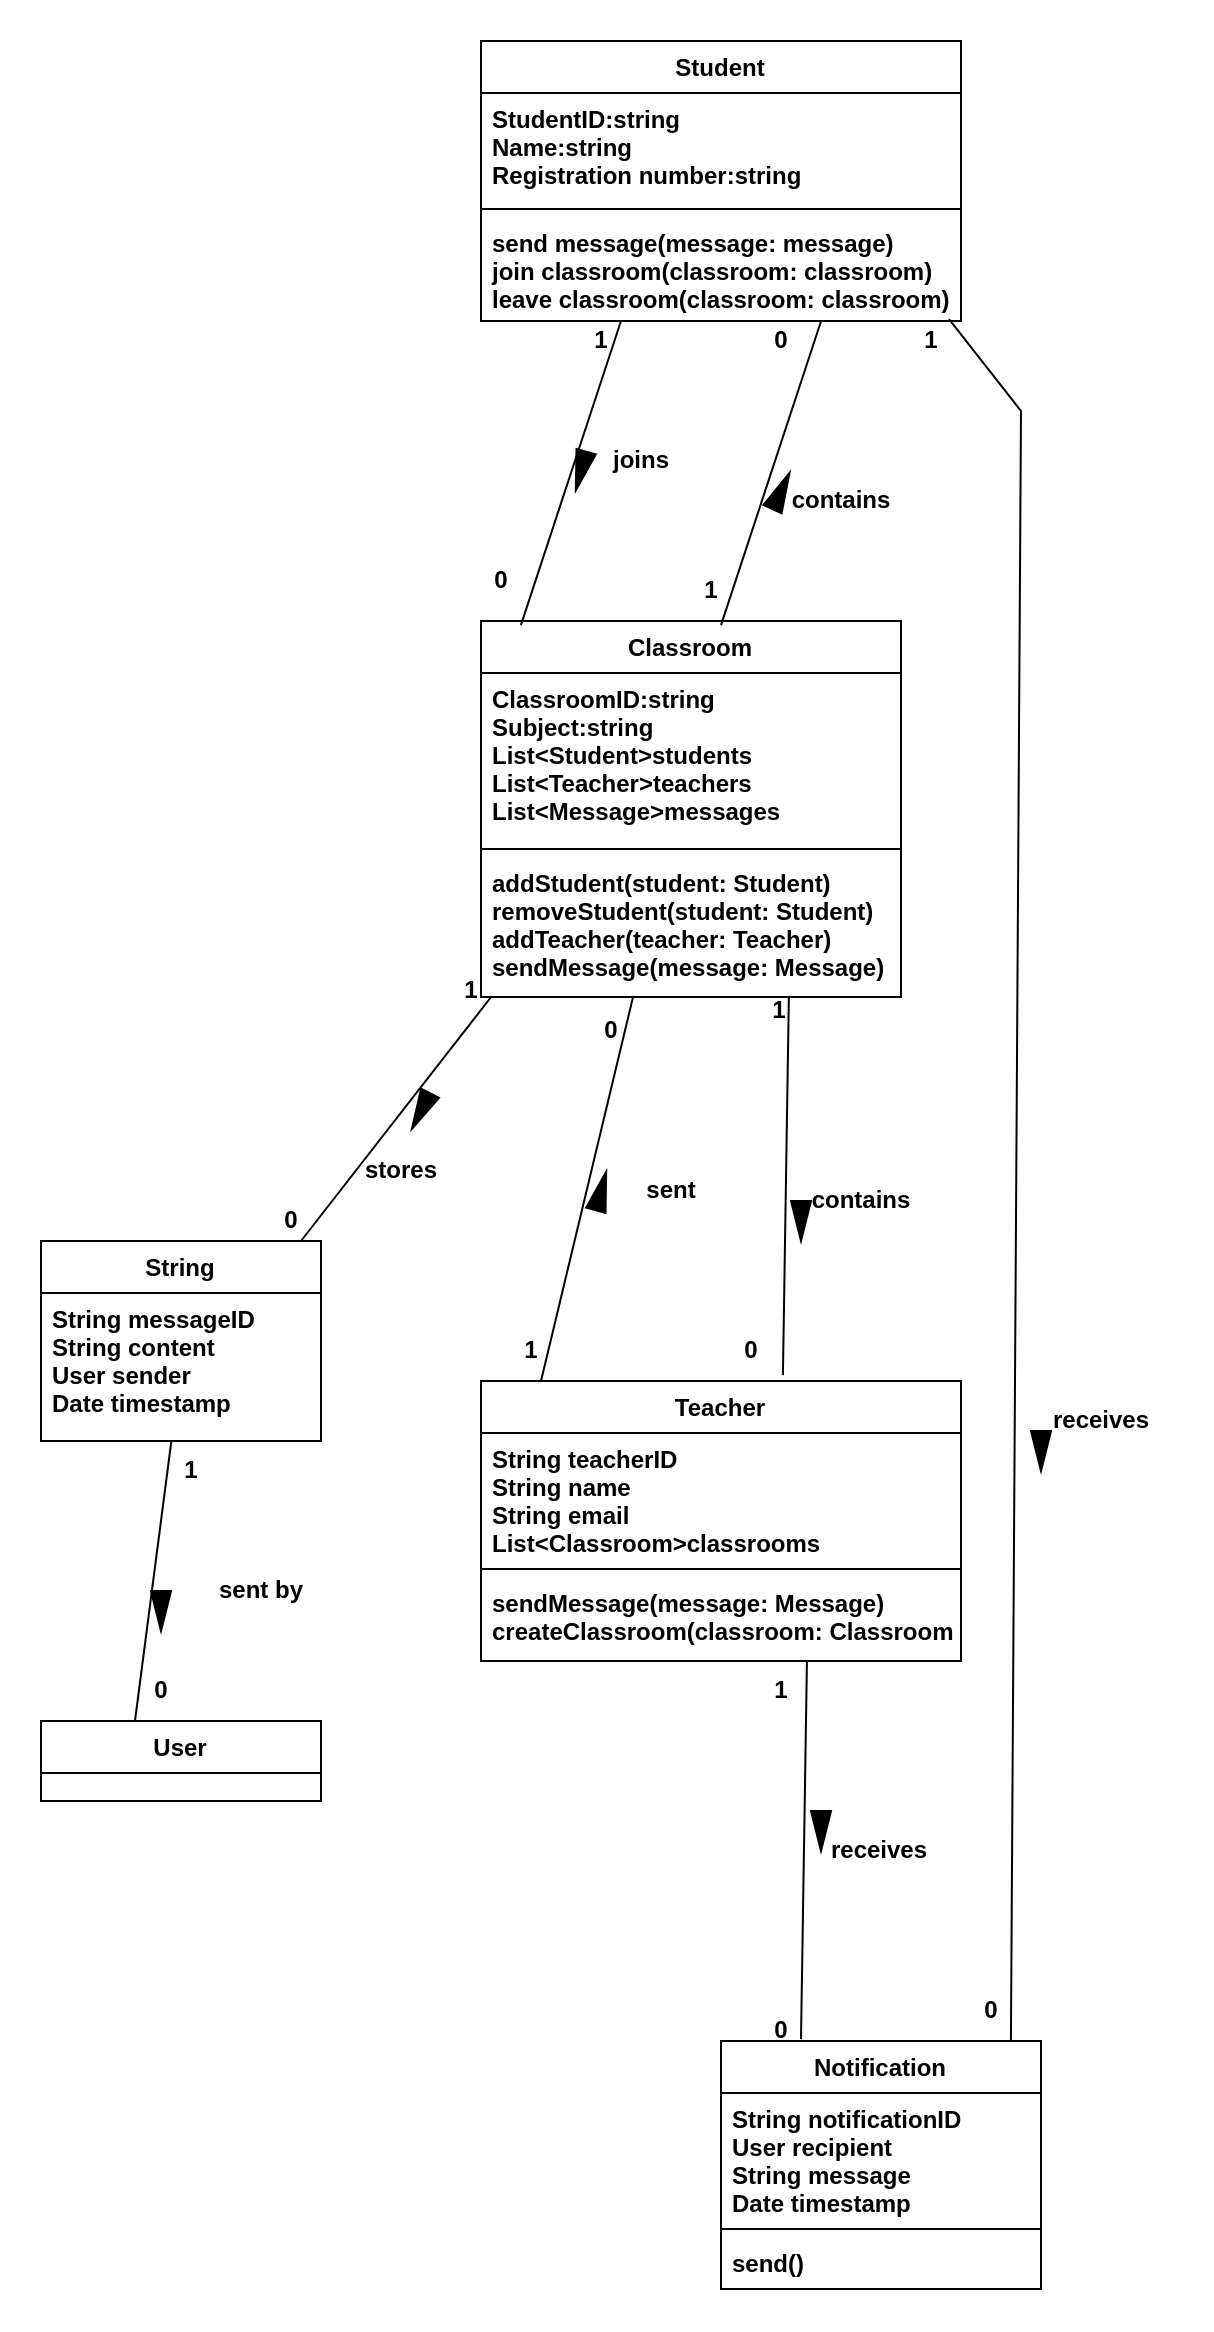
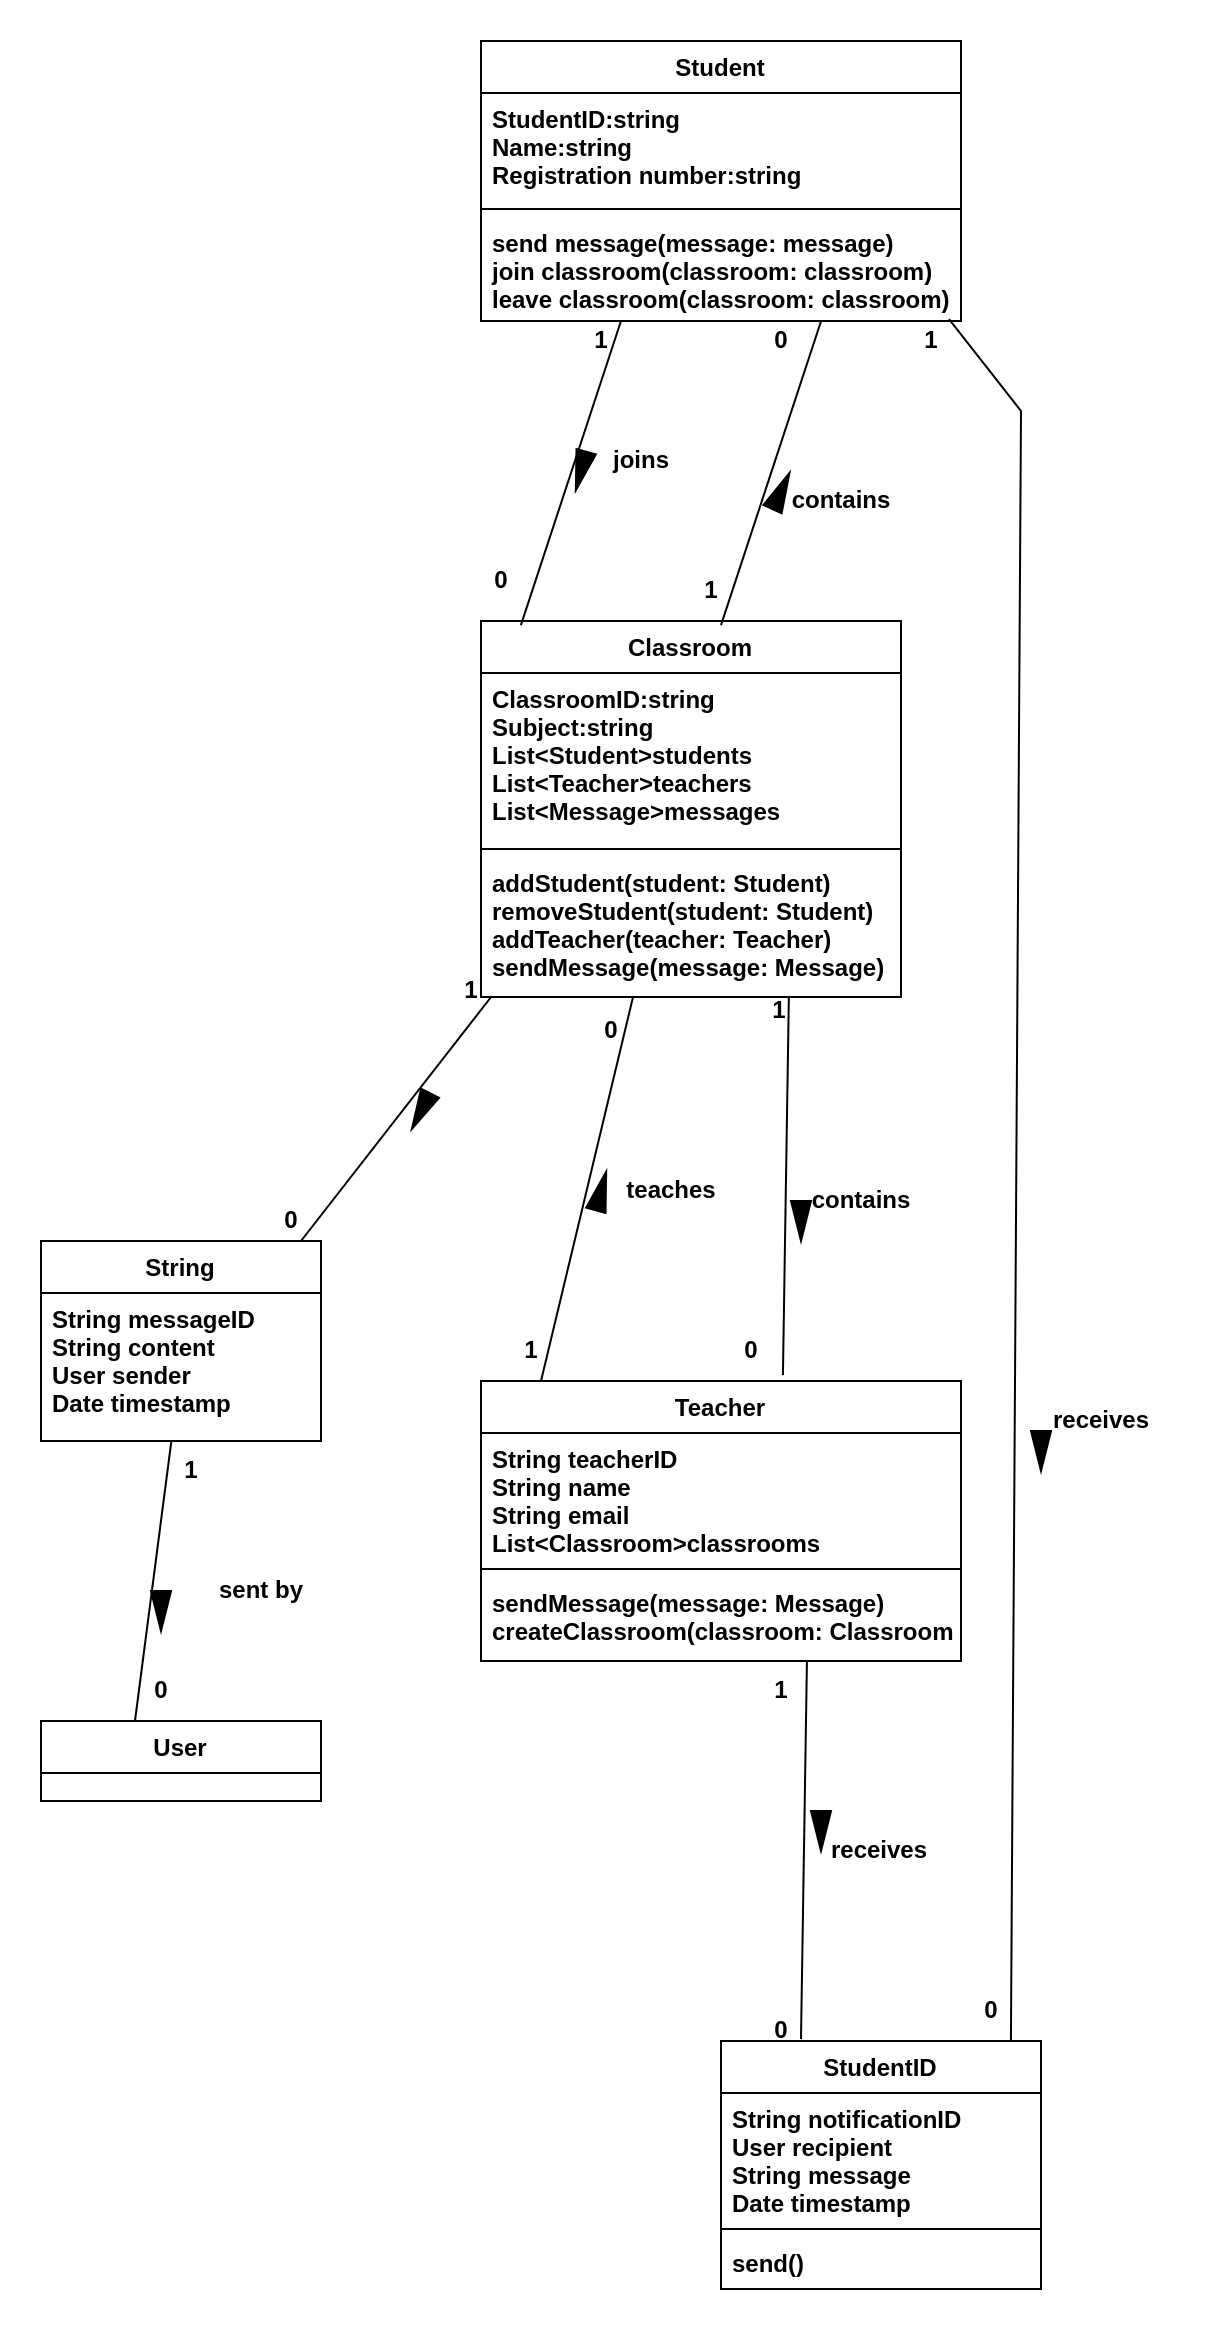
- <mxCell id="55" value="stores" style="text;html=1;align=center;verticalAlign=middle;resizable=0;points=[];autosize=1;strokeColor=none;fillColor=none;fontStyle=1" vertex="1" parent="1"><mxGeometry x="170" y="570" width="60" height="30" as="geometry" /></mxCell>
- <mxCell id="56" value="sent" style="text;html=1;align=center;verticalAlign=middle;resizable=0;points=[];autosize=1;strokeColor=none;fillColor=none;fontStyle=1" vertex="1" parent="1"><mxGeometry x="300" y="580" width="70" height="30" as="geometry" /></mxCell>
+ <mxCell id="56" value="teaches" style="text;html=1;align=center;verticalAlign=middle;resizable=0;points=[];autosize=1;strokeColor=none;fillColor=none;fontStyle=1" vertex="1" parent="1"><mxGeometry x="300" y="580" width="70" height="30" as="geometry" /></mxCell>
- <mxCell id="16" value="Notification" style="swimlane;fontStyle=1;align=center;verticalAlign=top;childLayout=stackLayout;horizontal=1;startSize=26;horizontalStack=0;resizeParent=1;resizeParentMax=0;resizeLast=0;collapsible=1;marginBottom=0;" vertex="1" parent="1"><mxGeometry x="360" y="1020" width="160" height="124" as="geometry" /></mxCell>
+ <mxCell id="16" value="StudentID" style="swimlane;fontStyle=1;align=center;verticalAlign=top;childLayout=stackLayout;horizontal=1;startSize=26;horizontalStack=0;resizeParent=1;resizeParentMax=0;resizeLast=0;collapsible=1;marginBottom=0;" vertex="1" parent="1"><mxGeometry x="360" y="1020" width="160" height="124" as="geometry" /></mxCell>
